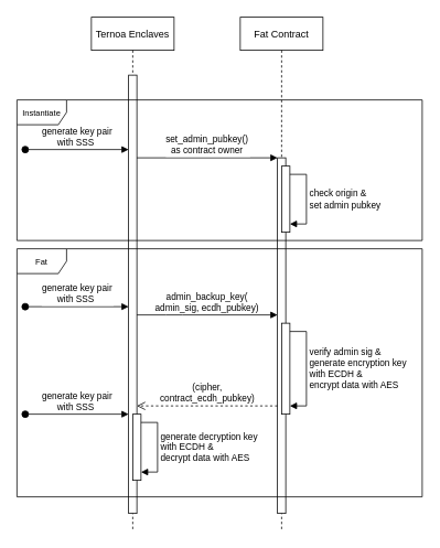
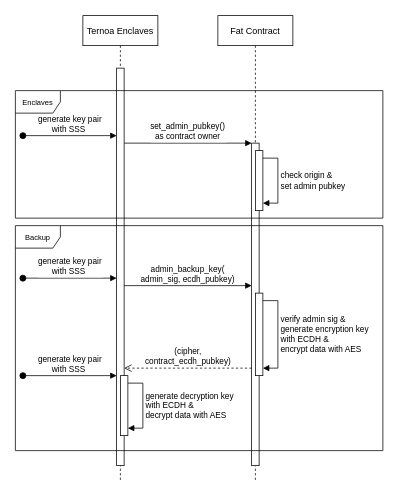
- <mxCell id="18" value="&lt;font style=&quot;font-size: 10px;&quot;&gt;Instantiate&lt;/font&gt;" style="shape=umlFrame;whiteSpace=wrap;html=1;" vertex="1" parent="1"><mxGeometry x="20" y="120" width="490" height="170" as="geometry" /></mxCell>
+ <mxCell id="18" value="&lt;font style=&quot;font-size: 10px;&quot;&gt;Enclaves&lt;/font&gt;" style="shape=umlFrame;whiteSpace=wrap;html=1;" vertex="1" parent="1"><mxGeometry x="20" y="120" width="490" height="170" as="geometry" /></mxCell>
- <mxCell id="19" value="&lt;span style=&quot;font-size: 10px;&quot;&gt;Fat&lt;/span&gt;" style="shape=umlFrame;whiteSpace=wrap;html=1;" vertex="1" parent="1"><mxGeometry x="20" y="300" width="490" height="300" as="geometry" /></mxCell>
+ <mxCell id="19" value="&lt;span style=&quot;font-size: 10px;&quot;&gt;Backup&lt;/span&gt;" style="shape=umlFrame;whiteSpace=wrap;html=1;" vertex="1" parent="1"><mxGeometry x="20" y="300" width="490" height="300" as="geometry" /></mxCell>
